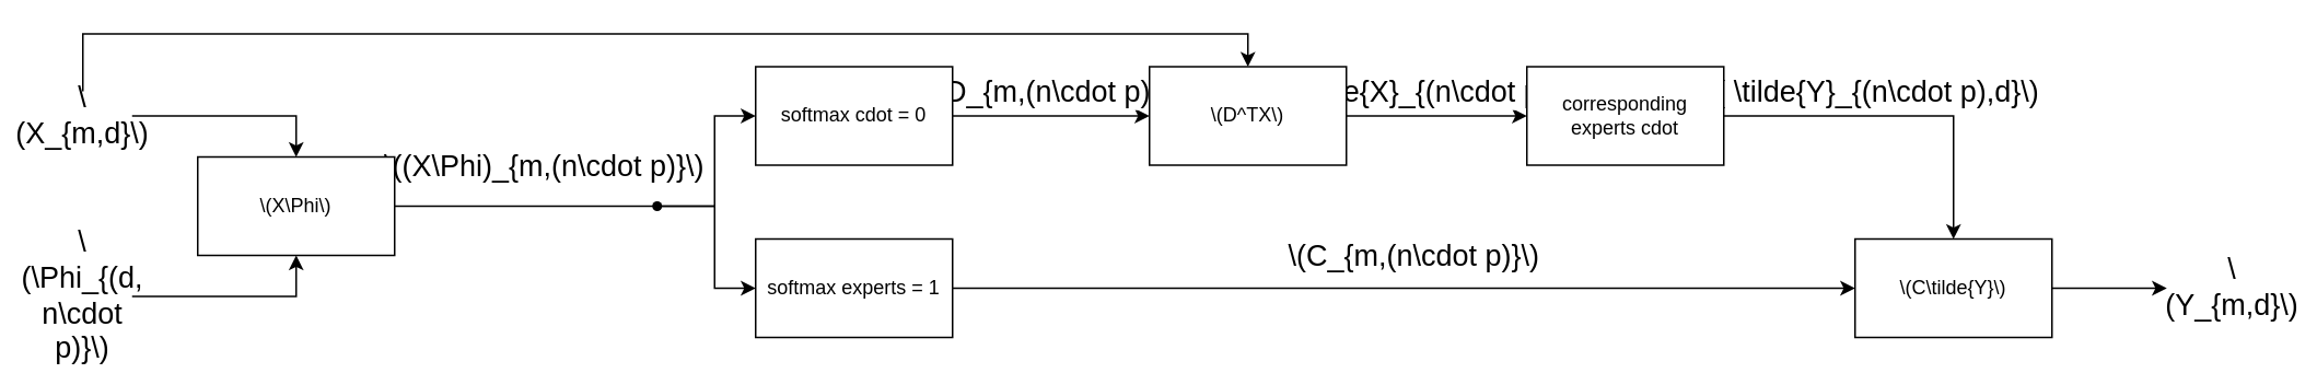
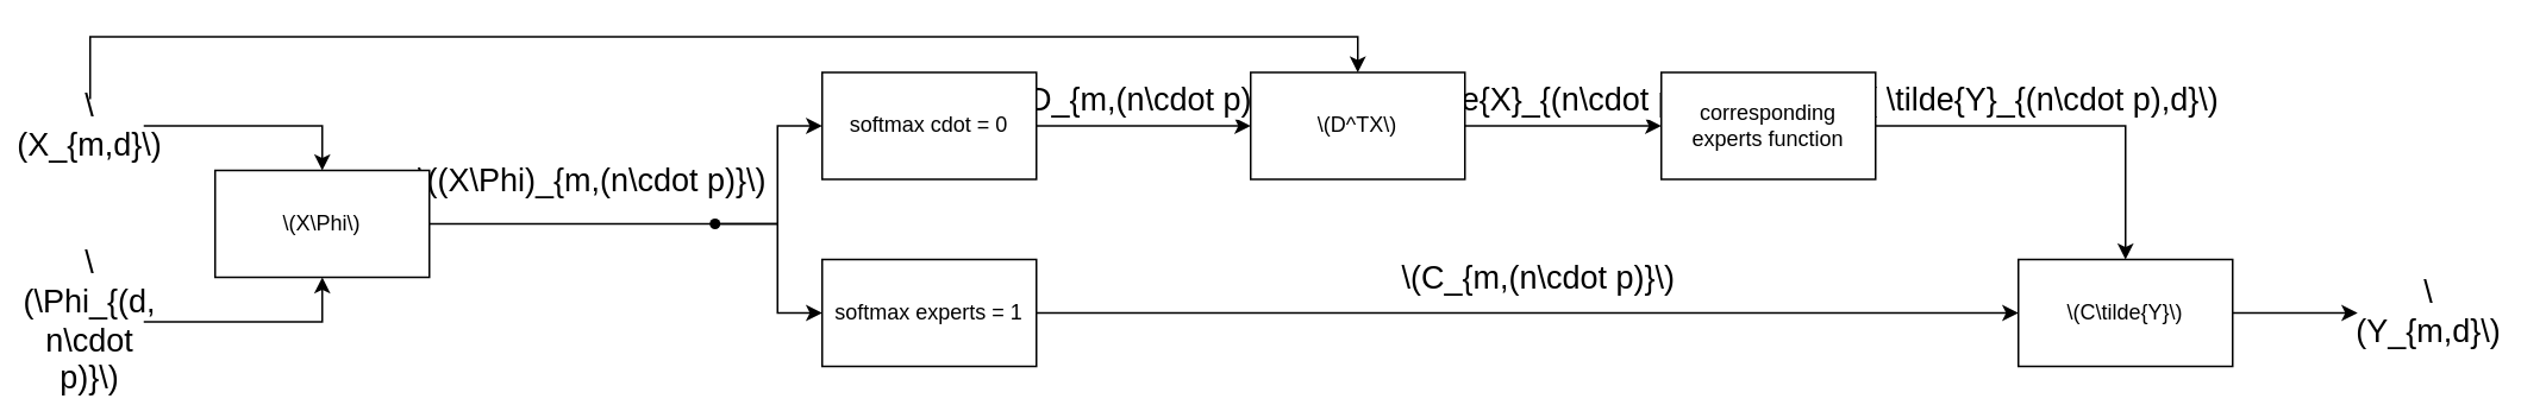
- <mxCell id="24" value="corresponding experts cdot" style="rounded=0;whiteSpace=wrap;html=1;" vertex="1" parent="1"><mxGeometry x="930" y="40" width="120" height="60" as="geometry" /></mxCell>
+ <mxCell id="24" value="corresponding experts function" style="rounded=0;whiteSpace=wrap;html=1;" vertex="1" parent="1"><mxGeometry x="930" y="40" width="120" height="60" as="geometry" /></mxCell>
